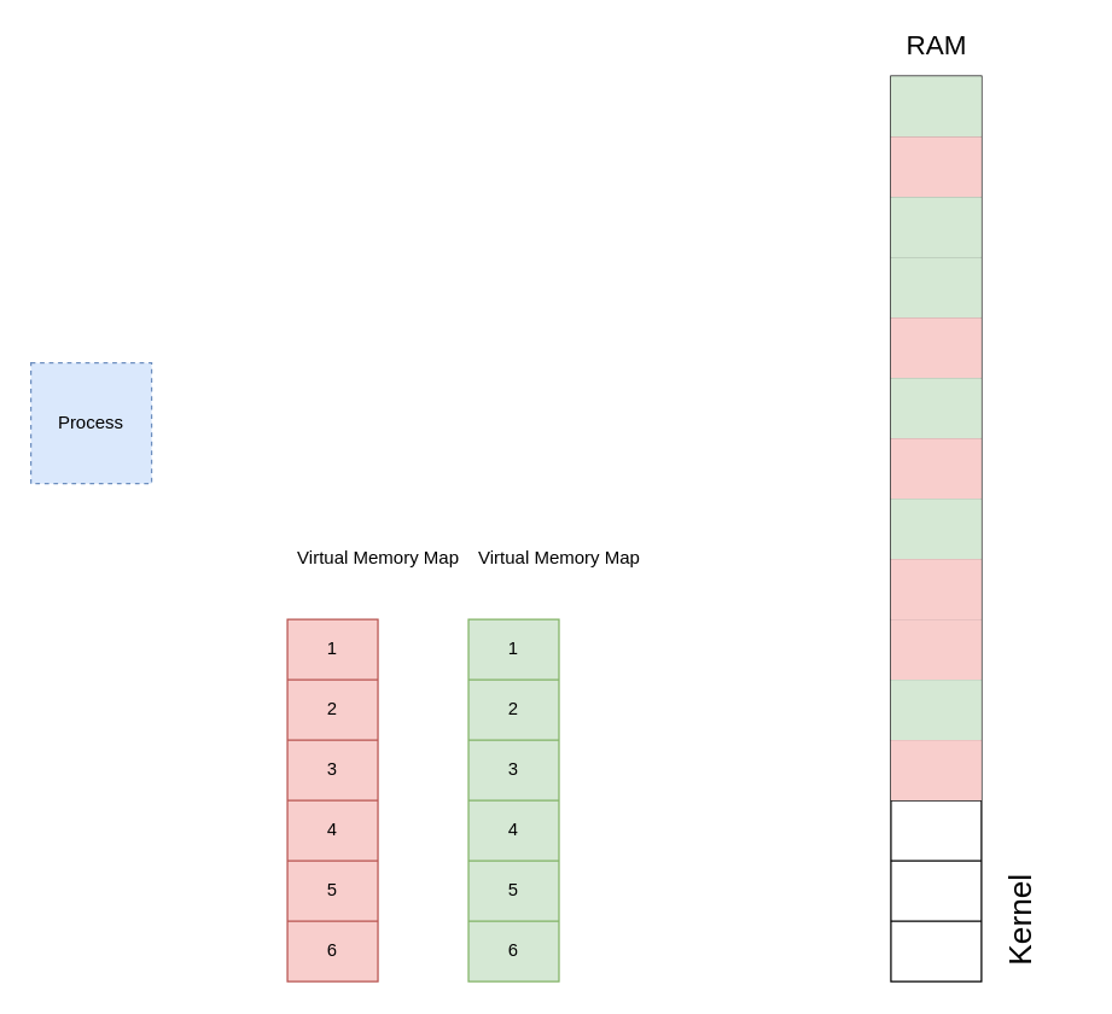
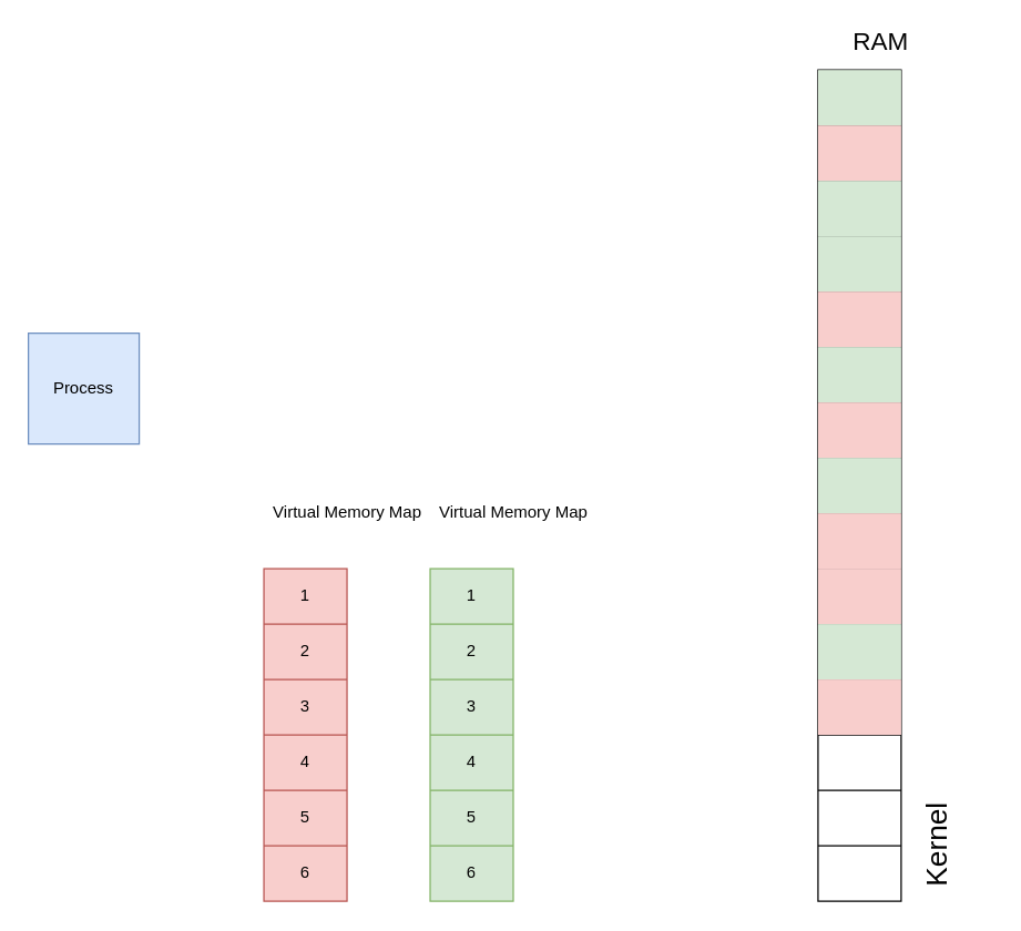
- <mxCell id="60" value="&lt;font style=&quot;font-size: 18px&quot;&gt;RAM&lt;/font&gt;" style="text;html=1;align=center;verticalAlign=middle;resizable=0;points=[];autosize=1;" vertex="1" parent="1"><mxGeometry x="590" y="20" width="60" height="20" as="geometry" /></mxCell>
+ <mxCell id="60" value="&lt;font style=&quot;font-size: 18px&quot;&gt;RAM&lt;/font&gt;" style="text;html=1;align=center;verticalAlign=middle;resizable=0;points=[];autosize=1;" vertex="1" parent="1"><mxGeometry x="605" y="20" width="60" height="20" as="geometry" /></mxCell>
- <mxCell id="2" value="Process" style="whiteSpace=wrap;html=1;aspect=fixed;fillColor=#dae8fc;strokeColor=#6c8ebf;dashed=1;" vertex="1" parent="1"><mxGeometry x="20" y="240" width="80" height="80" as="geometry" /></mxCell>
+ <mxCell id="2" value="Process" style="whiteSpace=wrap;html=1;aspect=fixed;fillColor=#dae8fc;strokeColor=#6c8ebf;" vertex="1" parent="1"><mxGeometry x="20" y="240" width="80" height="80" as="geometry" /></mxCell>
